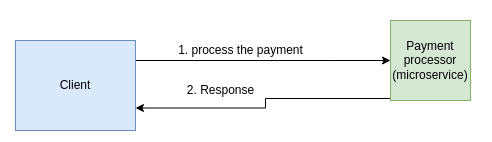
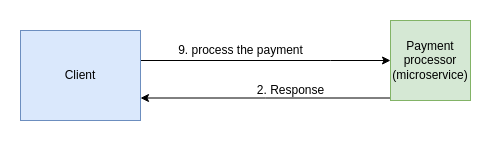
- <mxCell id="6" value="1. process the payment" style="text;html=1;align=center;verticalAlign=middle;resizable=0;points=[];autosize=1;" parent="1" vertex="1"><mxGeometry x="170" y="40" width="140" height="20" as="geometry" /></mxCell>
+ <mxCell id="6" value="9. process the payment" style="text;html=1;align=center;verticalAlign=middle;resizable=0;points=[];autosize=1;" parent="1" vertex="1"><mxGeometry x="170" y="40" width="140" height="20" as="geometry" /></mxCell>
- <mxCell id="3" value="Client" style="rounded=0;whiteSpace=wrap;html=1;fillColor=#dae8fc;strokeColor=#6c8ebf;" parent="1" vertex="1"><mxGeometry x="15" y="40" width="120" height="90" as="geometry" /></mxCell>
+ <mxCell id="3" value="Client" style="rounded=0;whiteSpace=wrap;html=1;fillColor=#dae8fc;strokeColor=#6c8ebf;" parent="1" vertex="1"><mxGeometry x="20" y="30" width="120" height="90" as="geometry" /></mxCell>
- <mxCell id="7" value="2. Response" style="text;html=1;align=center;verticalAlign=middle;resizable=0;points=[];autosize=1;" parent="1" vertex="1"><mxGeometry x="180" y="80" width="80" height="20" as="geometry" /></mxCell>
+ <mxCell id="7" value="2. Response" style="text;html=1;align=center;verticalAlign=middle;resizable=0;points=[];autosize=1;" parent="1" vertex="1"><mxGeometry x="250" y="80" width="80" height="20" as="geometry" /></mxCell>
